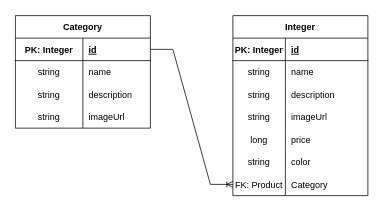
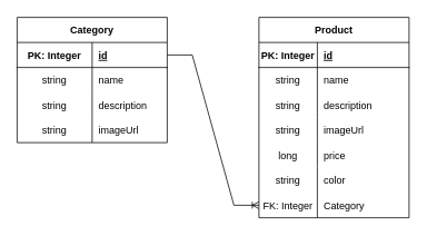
- <mxCell id="15" value="Integer" style="shape=table;startSize=30;container=1;collapsible=1;childLayout=tableLayout;fixedRows=1;rowLines=0;fontStyle=1;align=center;resizeLast=1;" parent="1" vertex="1"><mxGeometry x="310" y="20" width="180" height="240" as="geometry" /></mxCell>
+ <mxCell id="15" value="Product" style="shape=table;startSize=30;container=1;collapsible=1;childLayout=tableLayout;fixedRows=1;rowLines=0;fontStyle=1;align=center;resizeLast=1;" parent="1" vertex="1"><mxGeometry x="310" y="20" width="180" height="240" as="geometry" /></mxCell>
- <mxCell id="35" value="FK: Product" style="shape=partialRectangle;connectable=0;fillColor=none;top=0;left=0;bottom=0;right=0;editable=1;overflow=hidden;" parent="34" vertex="1"><mxGeometry width="70" height="30" as="geometry"><mxRectangle width="70" height="30" as="alternateBounds" /></mxGeometry></mxCell>
+ <mxCell id="35" value="FK: Integer" style="shape=partialRectangle;connectable=0;fillColor=none;top=0;left=0;bottom=0;right=0;editable=1;overflow=hidden;" parent="34" vertex="1"><mxGeometry width="70" height="30" as="geometry"><mxRectangle width="70" height="30" as="alternateBounds" /></mxGeometry></mxCell>
